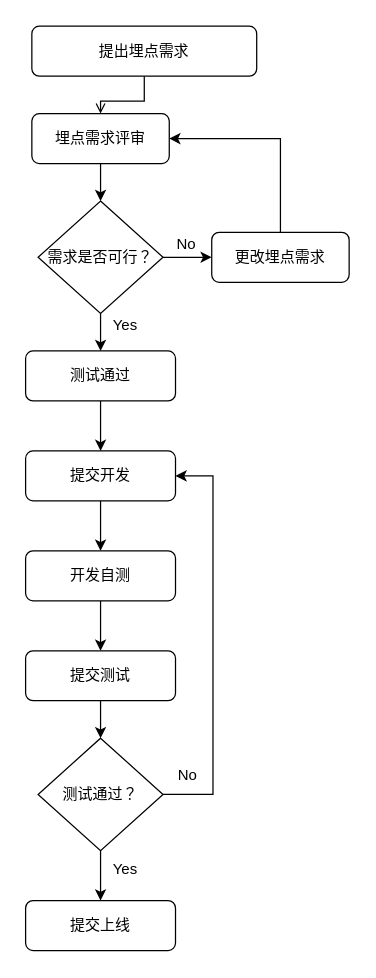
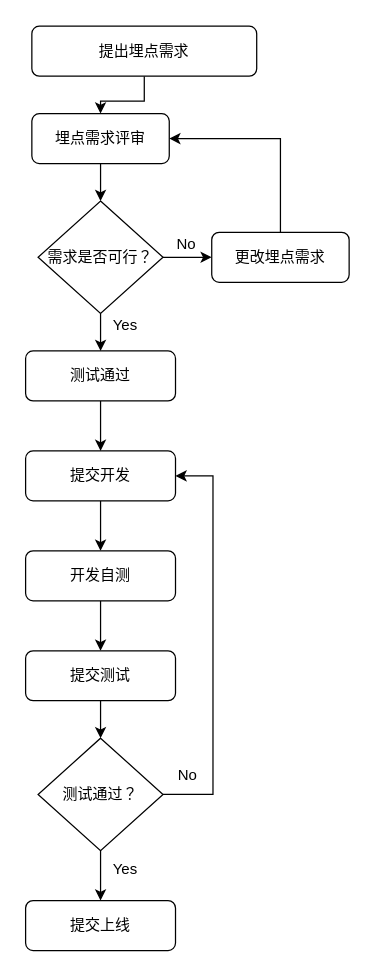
- <mxCell id="2" style="edgeStyle=orthogonalEdgeStyle;rounded=0;orthogonalLoop=1;jettySize=auto;html=1;exitX=0.5;exitY=1;exitDx=0;exitDy=0;entryX=0.5;entryY=0;entryDx=0;entryDy=0;endArrow=open;" edge="1" parent="1" source="3" target="24"><mxGeometry relative="1" as="geometry" /></mxCell>
+ <mxCell id="2" style="edgeStyle=orthogonalEdgeStyle;rounded=0;orthogonalLoop=1;jettySize=auto;html=1;exitX=0.5;exitY=1;exitDx=0;exitDy=0;entryX=0.5;entryY=0;entryDx=0;entryDy=0;" edge="1" parent="1" source="3" target="24"><mxGeometry relative="1" as="geometry" /></mxCell>
